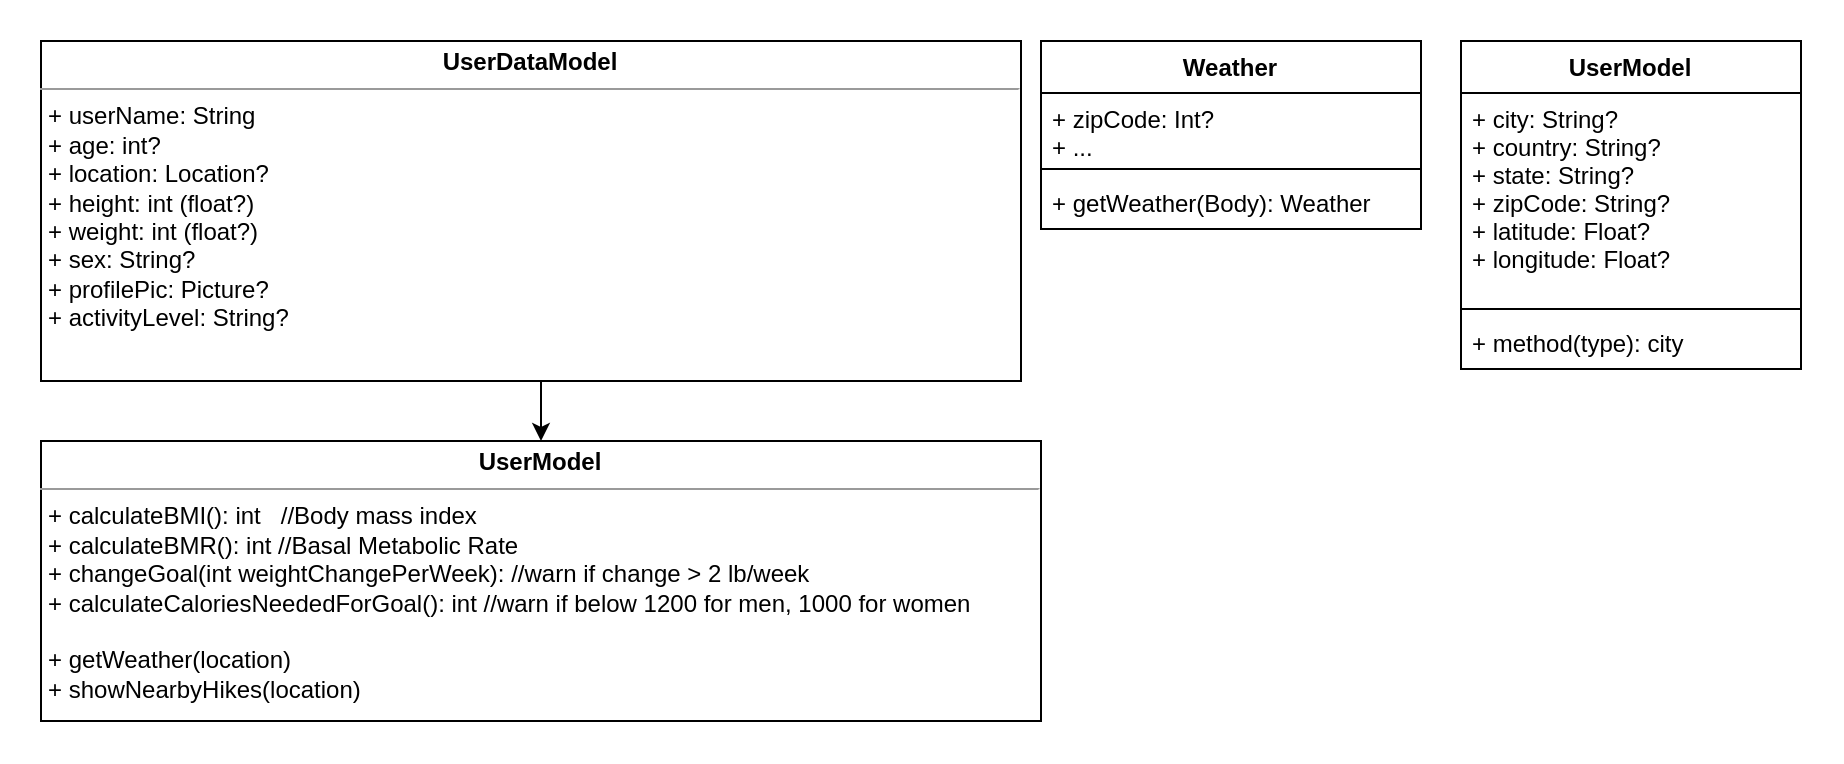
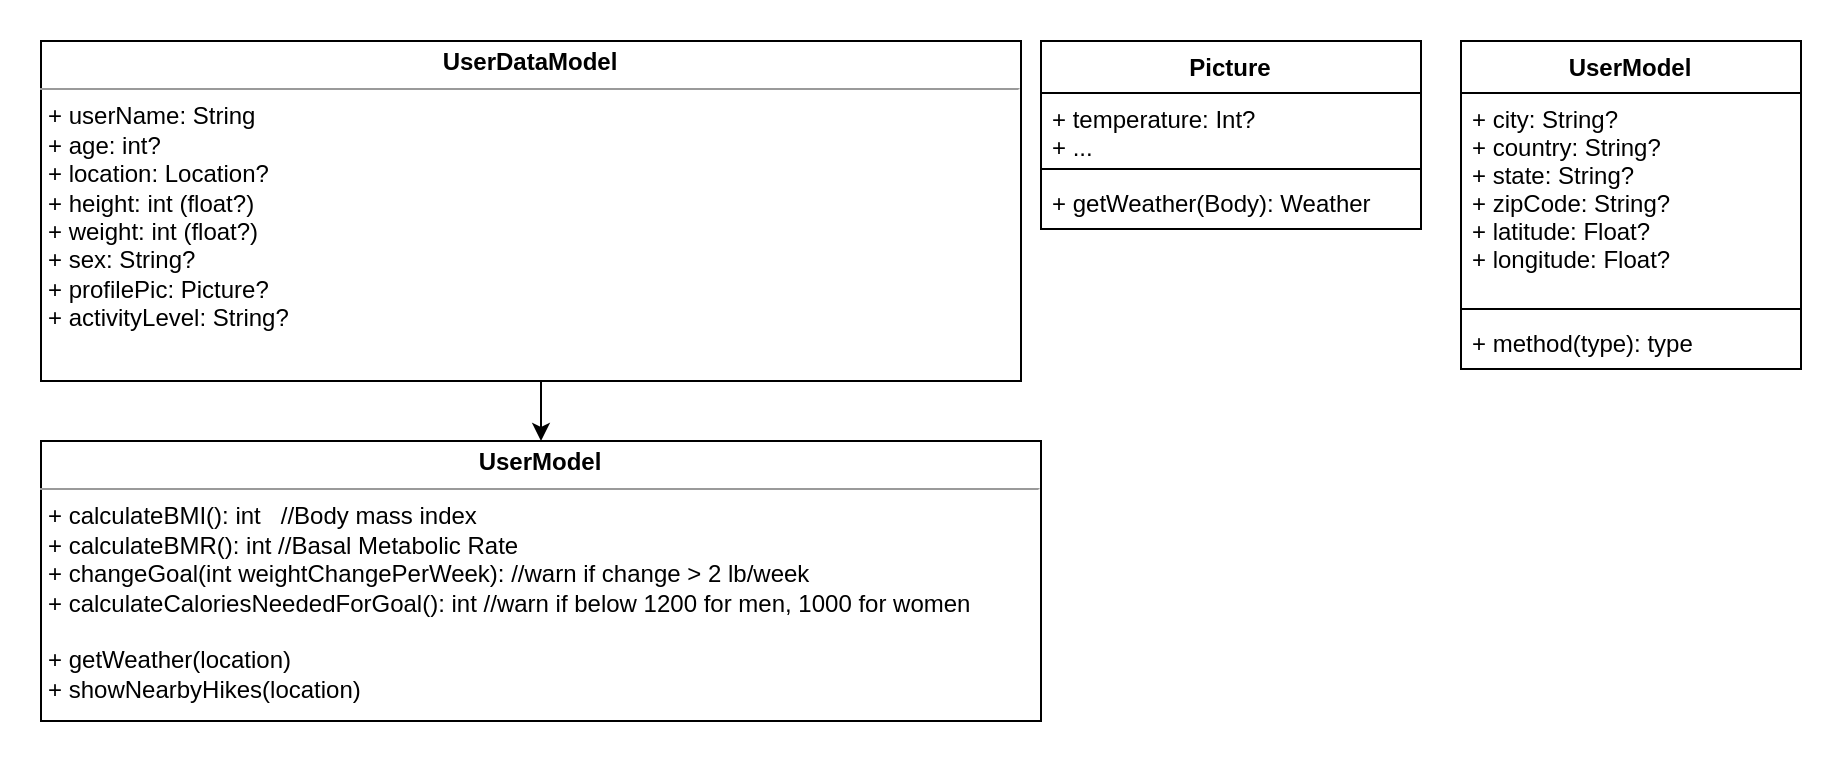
- <mxCell id="9" value="Weather" style="swimlane;fontStyle=1;align=center;verticalAlign=top;childLayout=stackLayout;horizontal=1;startSize=26;horizontalStack=0;resizeParent=1;resizeParentMax=0;resizeLast=0;collapsible=1;marginBottom=0;" parent="1" vertex="1"><mxGeometry x="520" y="20" width="190" height="94" as="geometry" /></mxCell>
+ <mxCell id="9" value="Picture" style="swimlane;fontStyle=1;align=center;verticalAlign=top;childLayout=stackLayout;horizontal=1;startSize=26;horizontalStack=0;resizeParent=1;resizeParentMax=0;resizeLast=0;collapsible=1;marginBottom=0;" parent="1" vertex="1"><mxGeometry x="520" y="20" width="190" height="94" as="geometry" /></mxCell>
- <mxCell id="10" value="+ zipCode: Int?&#10;+ ...&#10;" style="text;strokeColor=none;fillColor=none;align=left;verticalAlign=top;spacingLeft=4;spacingRight=4;overflow=hidden;rotatable=0;points=[[0,0.5],[1,0.5]];portConstraint=eastwest;" parent="9" vertex="1"><mxGeometry y="26" width="190" height="34" as="geometry" /></mxCell>
+ <mxCell id="10" value="+ temperature: Int?&#10;+ ...&#10;" style="text;strokeColor=none;fillColor=none;align=left;verticalAlign=top;spacingLeft=4;spacingRight=4;overflow=hidden;rotatable=0;points=[[0,0.5],[1,0.5]];portConstraint=eastwest;" parent="9" vertex="1"><mxGeometry y="26" width="190" height="34" as="geometry" /></mxCell>
- <mxCell id="8" value="+ method(type): city" style="text;strokeColor=none;fillColor=none;align=left;verticalAlign=top;spacingLeft=4;spacingRight=4;overflow=hidden;rotatable=0;points=[[0,0.5],[1,0.5]];portConstraint=eastwest;" parent="5" vertex="1"><mxGeometry y="138" width="170" height="26" as="geometry" /></mxCell>
+ <mxCell id="8" value="+ method(type): type" style="text;strokeColor=none;fillColor=none;align=left;verticalAlign=top;spacingLeft=4;spacingRight=4;overflow=hidden;rotatable=0;points=[[0,0.5],[1,0.5]];portConstraint=eastwest;" parent="5" vertex="1"><mxGeometry y="138" width="170" height="26" as="geometry" /></mxCell>
